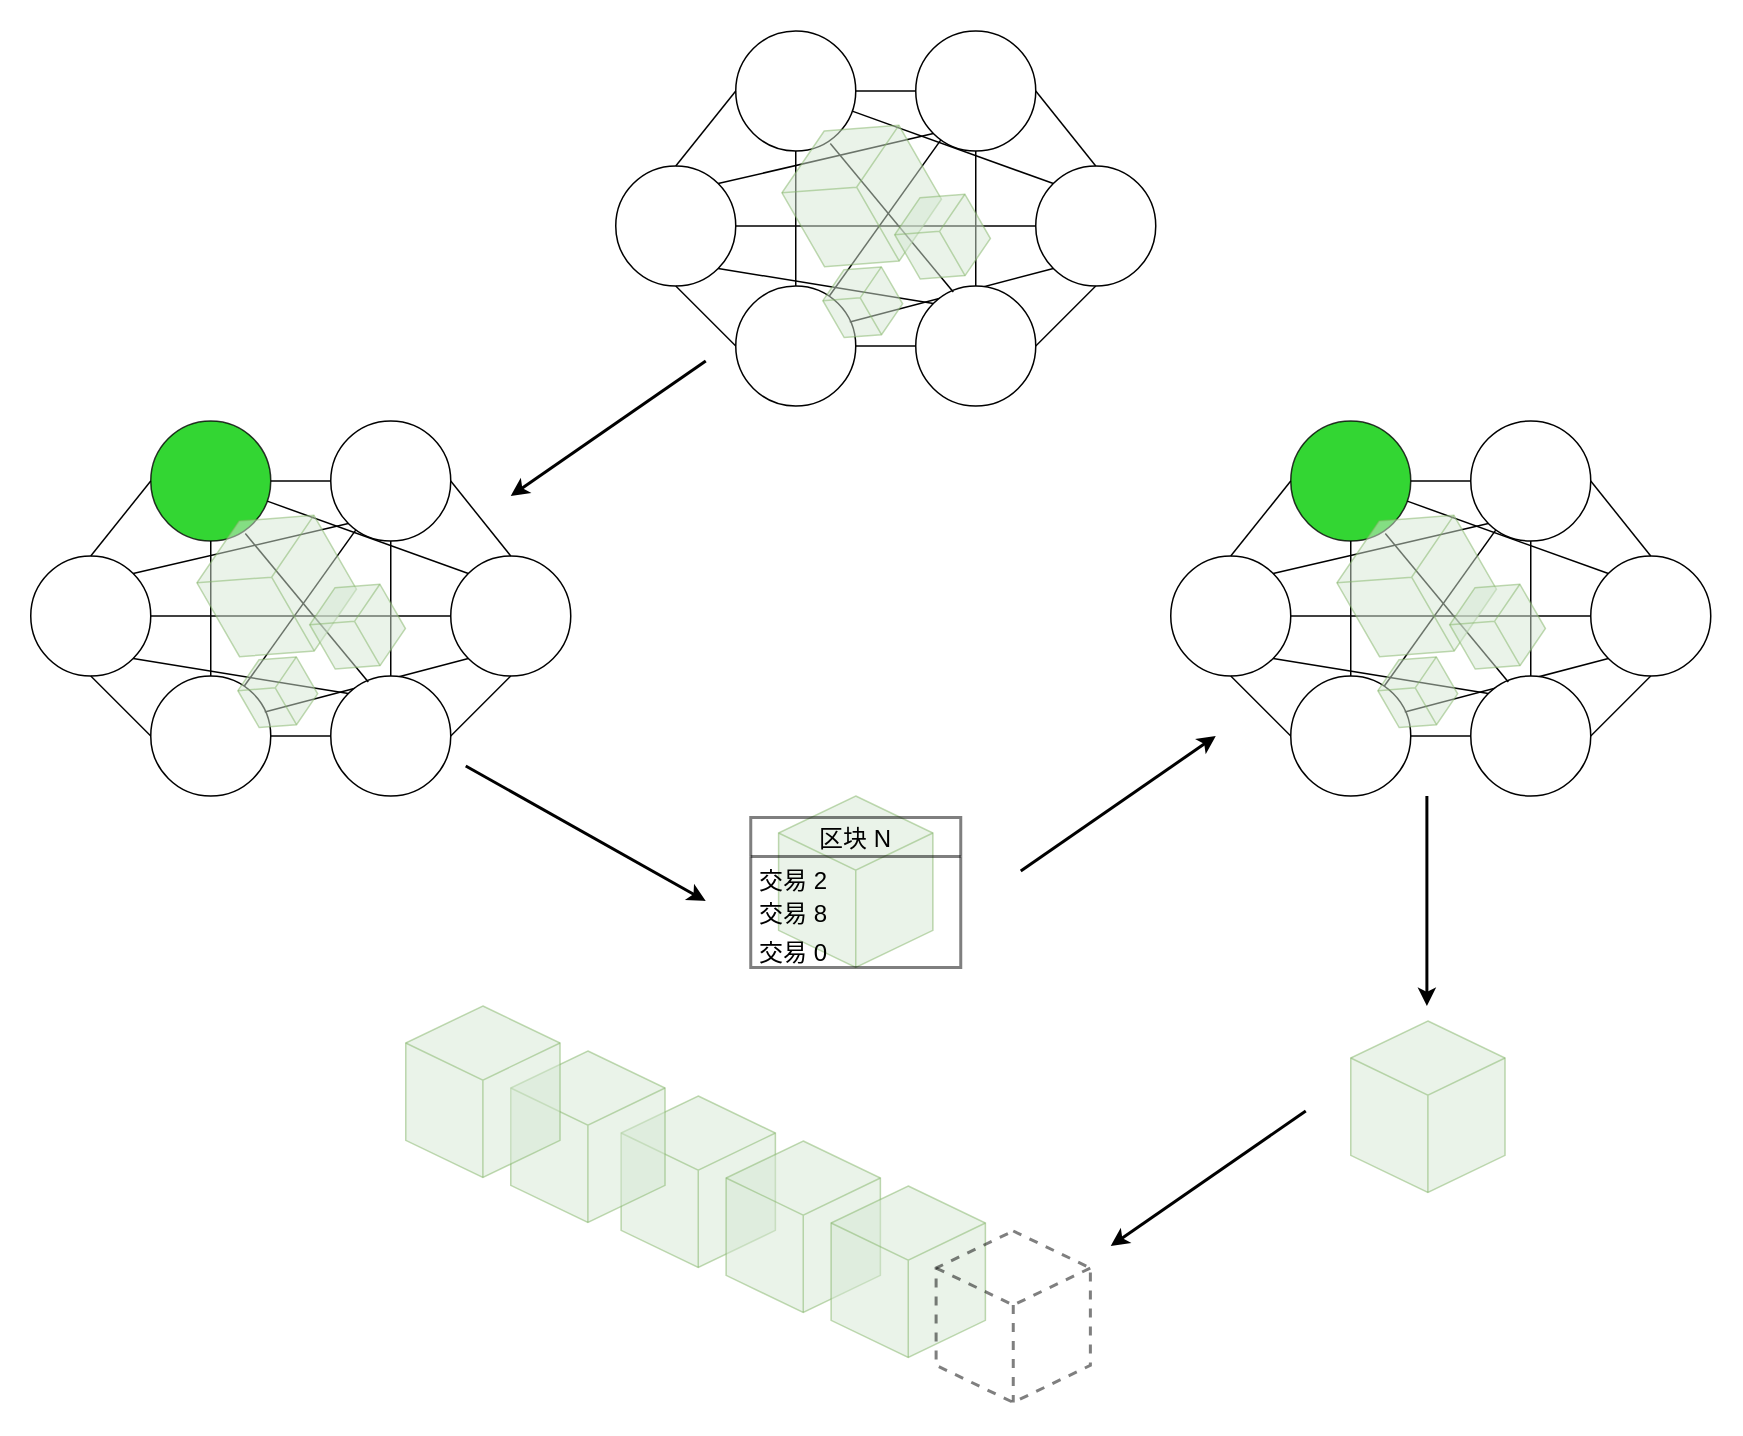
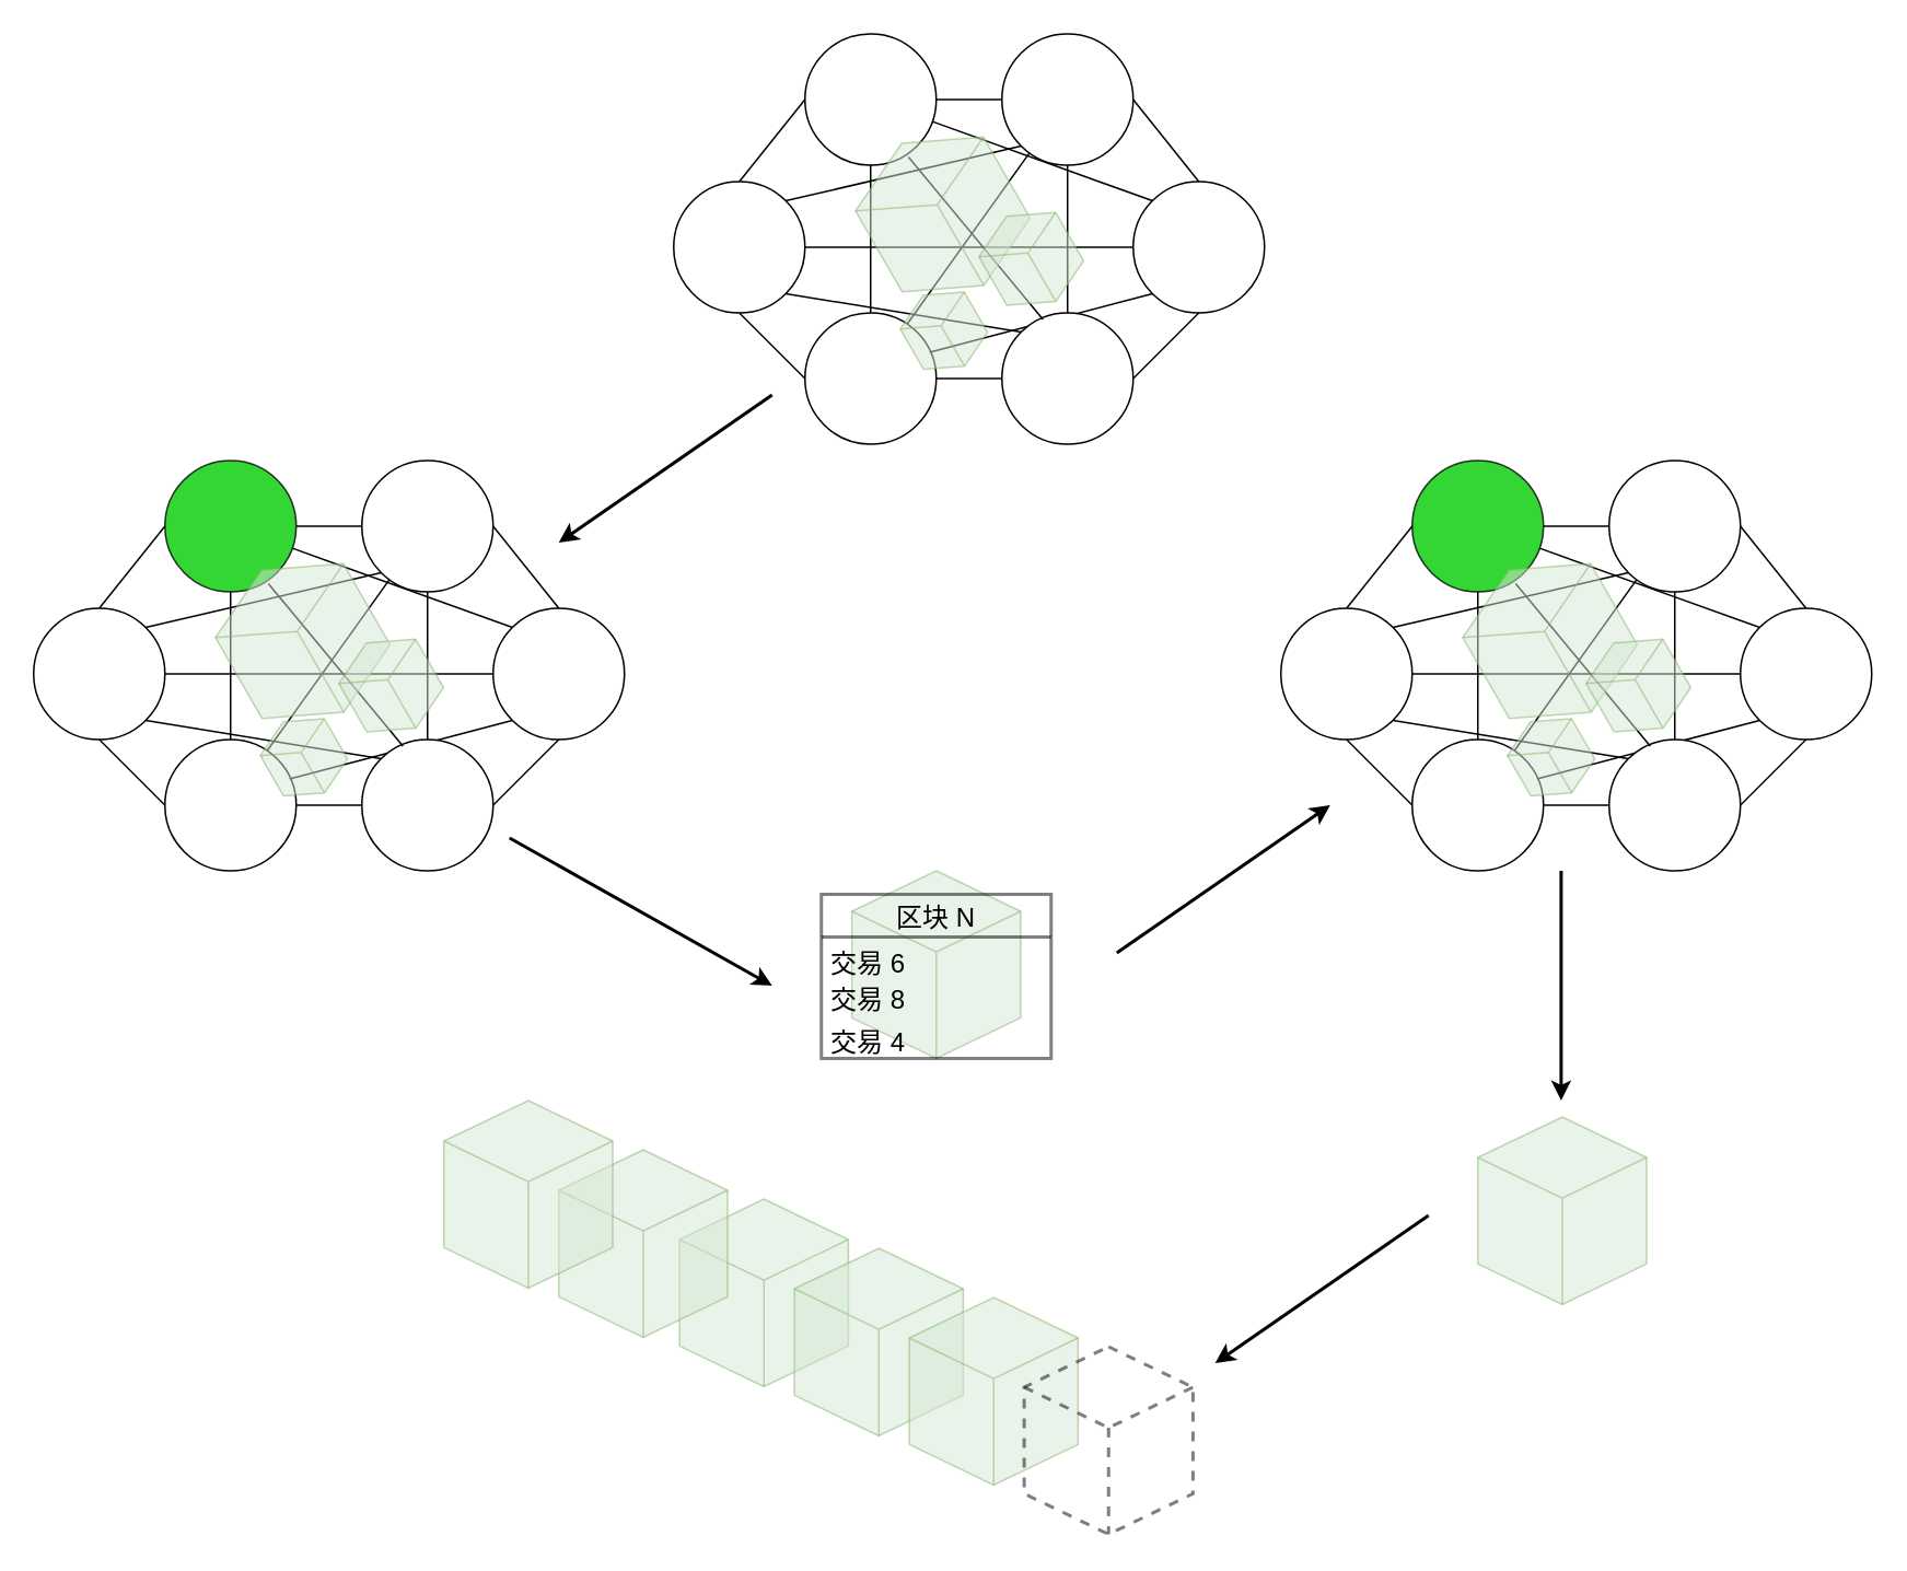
- <mxCell id="88" value="交易 2" style="text;strokeColor=none;fillColor=none;align=left;verticalAlign=top;spacingLeft=4;spacingRight=4;overflow=hidden;rotatable=0;points=[[0,0.5],[1,0.5]];portConstraint=eastwest;fontSize=16;" vertex="1" parent="87"><mxGeometry y="26" width="140" height="22" as="geometry" /></mxCell>
+ <mxCell id="88" value="交易 6" style="text;strokeColor=none;fillColor=none;align=left;verticalAlign=top;spacingLeft=4;spacingRight=4;overflow=hidden;rotatable=0;points=[[0,0.5],[1,0.5]];portConstraint=eastwest;fontSize=16;" vertex="1" parent="87"><mxGeometry y="26" width="140" height="22" as="geometry" /></mxCell>
- <mxCell id="90" value="交易 0" style="text;strokeColor=none;fillColor=none;align=left;verticalAlign=top;spacingLeft=4;spacingRight=4;overflow=hidden;rotatable=0;points=[[0,0.5],[1,0.5]];portConstraint=eastwest;fontSize=16;" vertex="1" parent="87"><mxGeometry y="74" width="140" height="26" as="geometry" /></mxCell>
+ <mxCell id="90" value="交易 4" style="text;strokeColor=none;fillColor=none;align=left;verticalAlign=top;spacingLeft=4;spacingRight=4;overflow=hidden;rotatable=0;points=[[0,0.5],[1,0.5]];portConstraint=eastwest;fontSize=16;" vertex="1" parent="87"><mxGeometry y="74" width="140" height="26" as="geometry" /></mxCell>
